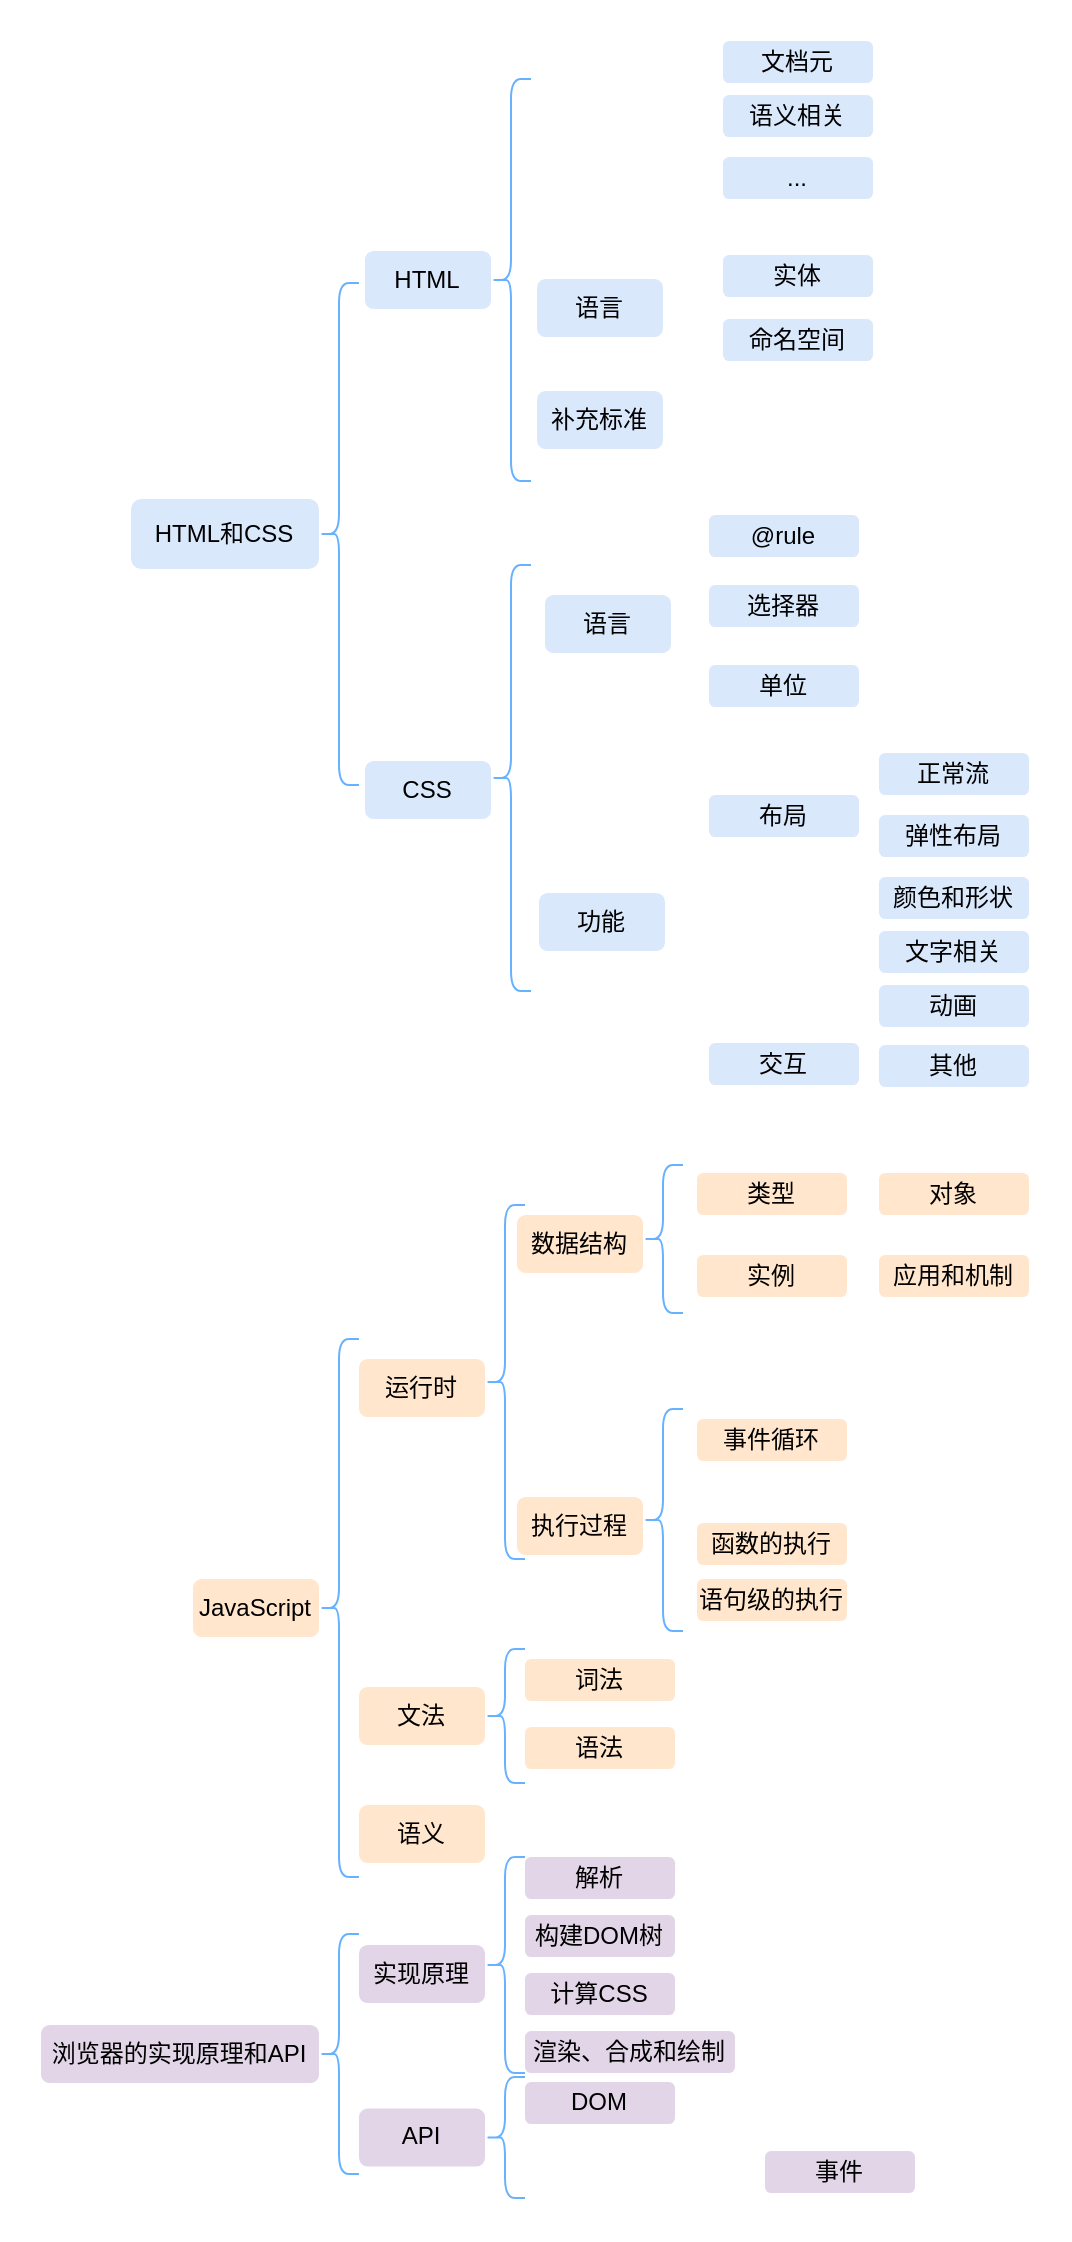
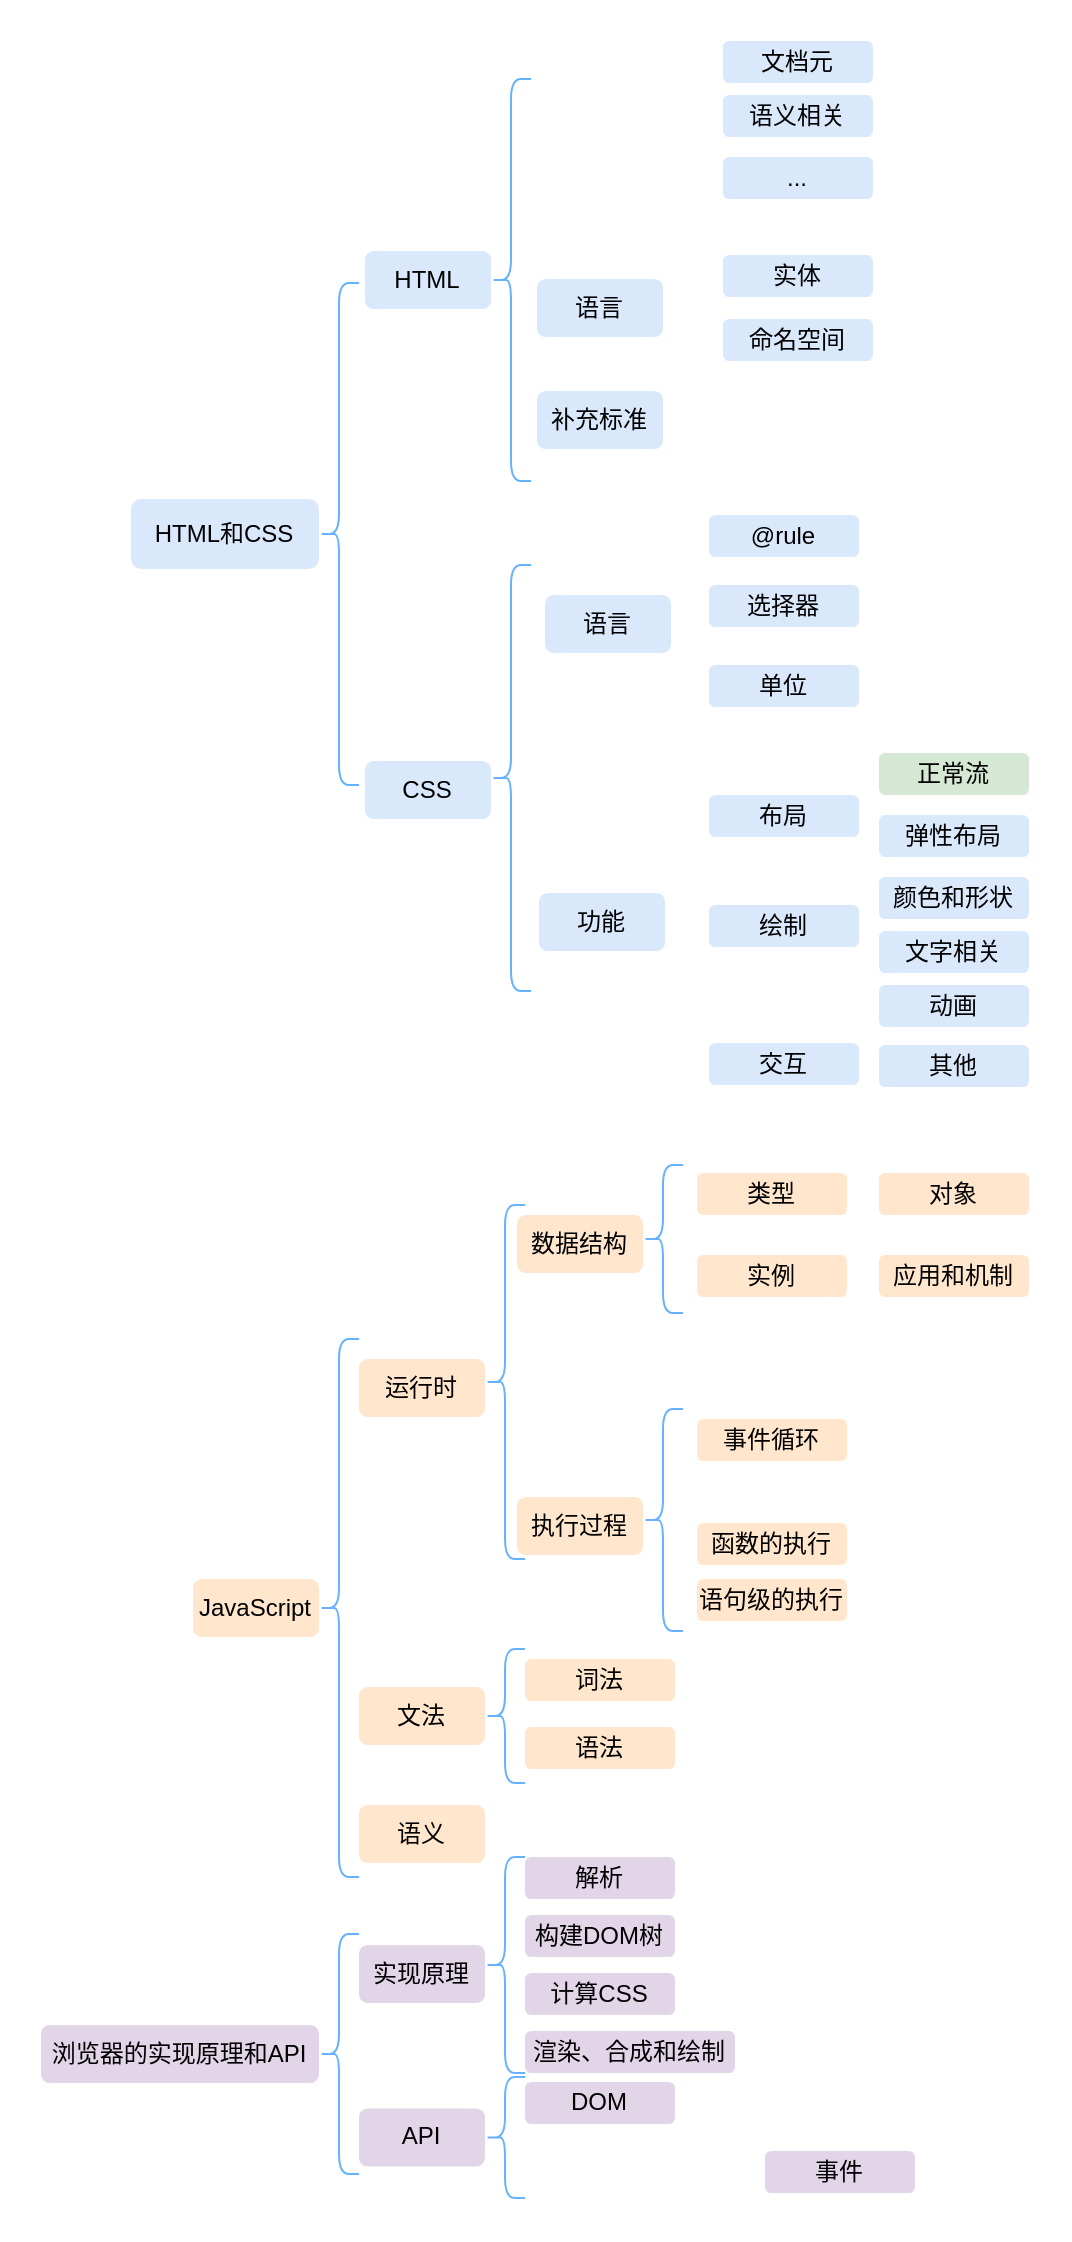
- <mxCell id="22" value="正常流" style="rounded=1;whiteSpace=wrap;html=1;strokeWidth=2;fillWeight=4;hachureGap=8;hachureAngle=45;fillColor=#dae8fc;sketch=0;strokeColor=none;" vertex="1" parent="1"><mxGeometry x="439" y="376" width="75" height="21" as="geometry" /></mxCell>
+ <mxCell id="22" value="正常流" style="rounded=1;whiteSpace=wrap;html=1;strokeWidth=2;fillWeight=4;hachureGap=8;hachureAngle=45;fillColor=#d5e8d4;sketch=0;strokeColor=none;" vertex="1" parent="1"><mxGeometry x="439" y="376" width="75" height="21" as="geometry" /></mxCell>
+ <mxCell id="20" value="绘制" style="rounded=1;whiteSpace=wrap;html=1;strokeWidth=2;fillWeight=4;hachureGap=8;hachureAngle=45;fillColor=#dae8fc;sketch=0;strokeColor=none;" vertex="1" parent="1"><mxGeometry x="354" y="452" width="75" height="21" as="geometry" /></mxCell>
